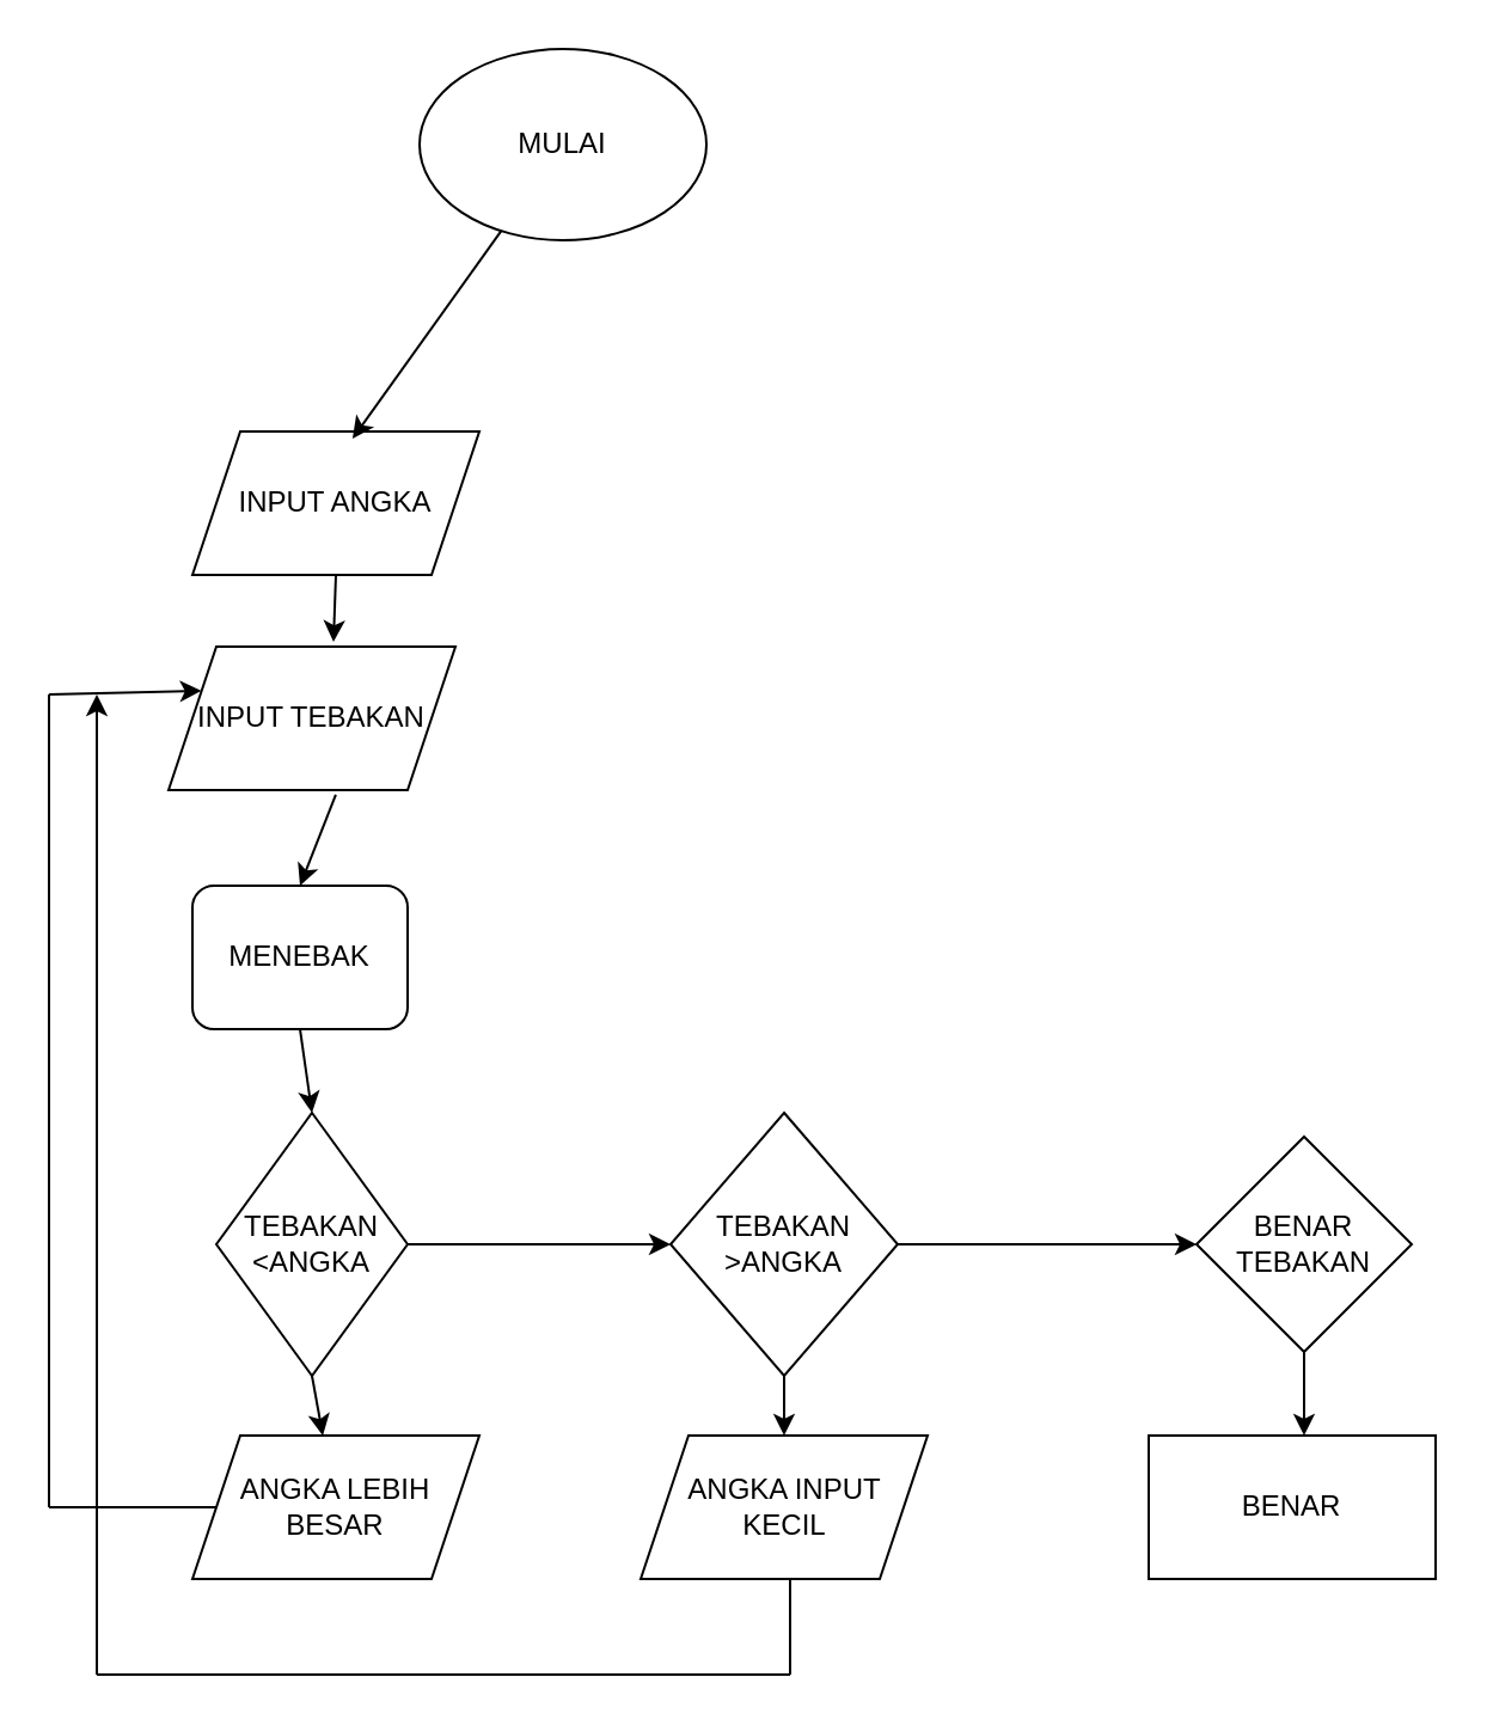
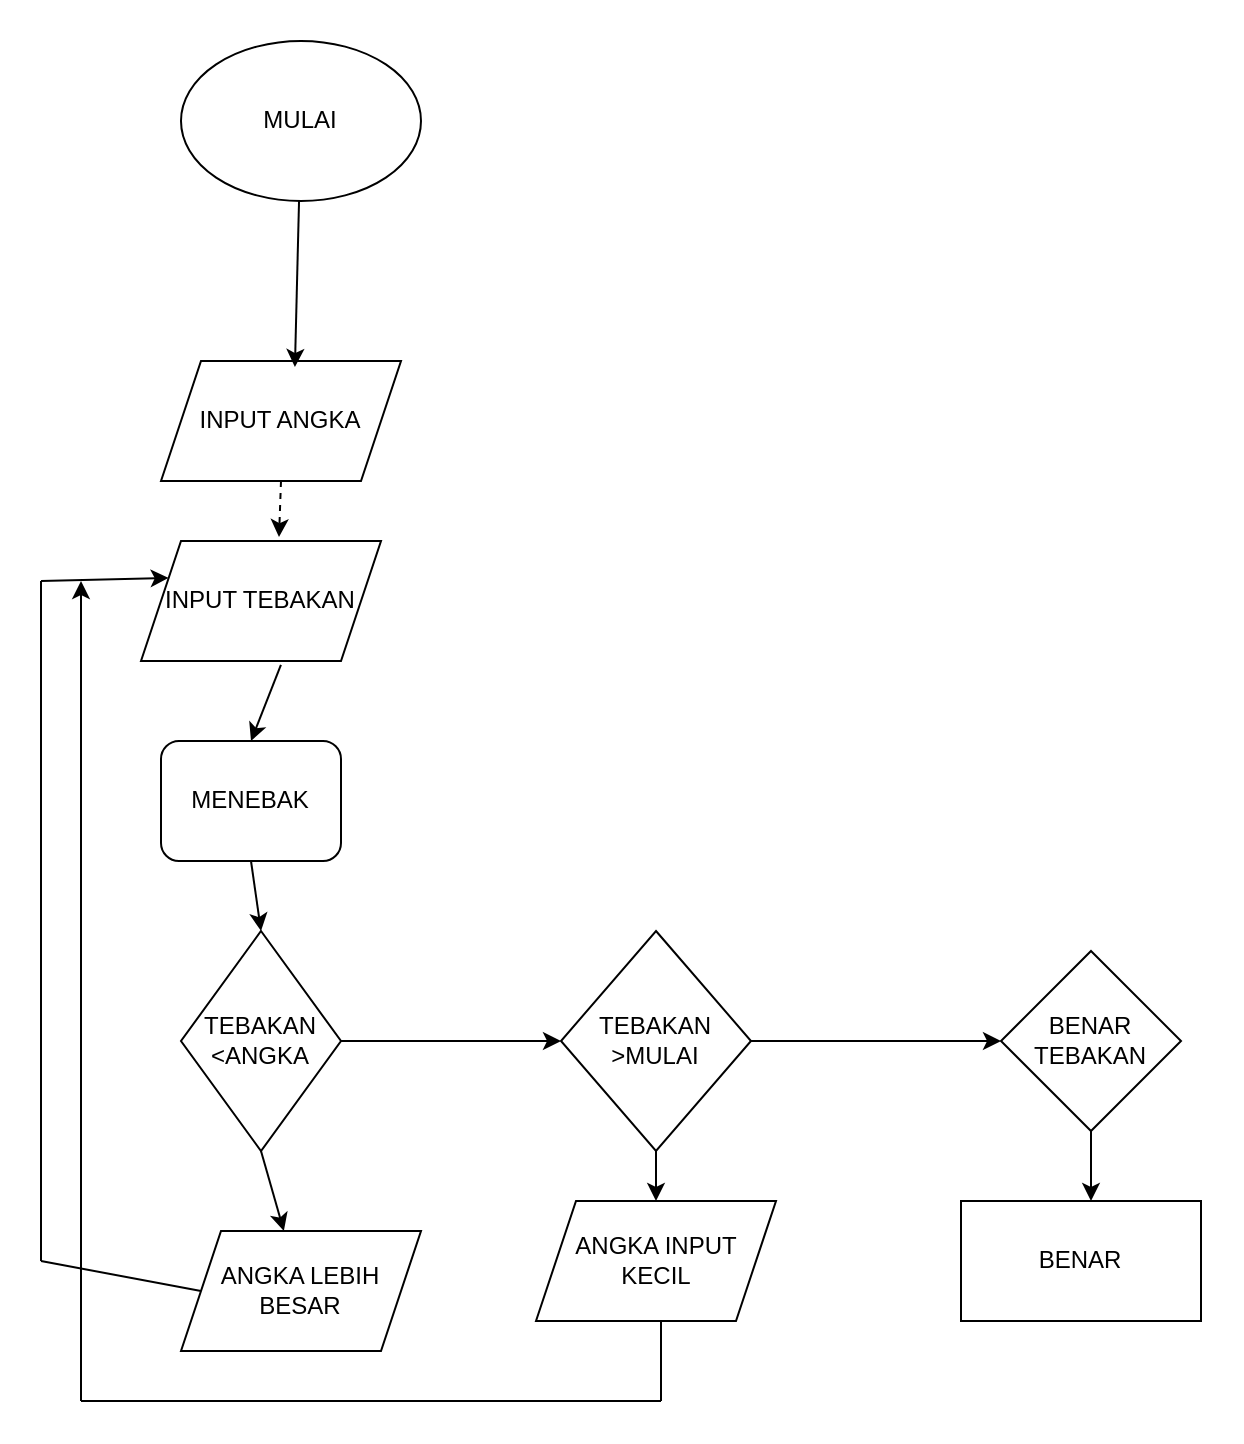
- <mxCell id="2" value="MULAI" style="ellipse;whiteSpace=wrap;html=1;" vertex="1" parent="1"><mxGeometry x="175" y="20" width="120" height="80" as="geometry" /></mxCell>
+ <mxCell id="2" value="MULAI" style="ellipse;whiteSpace=wrap;html=1;" vertex="1" parent="1"><mxGeometry x="90" y="20" width="120" height="80" as="geometry" /></mxCell>
- <mxCell id="11" value="" style="endArrow=classic;html=1;rounded=0;entryX=0.575;entryY=-0.033;entryDx=0;entryDy=0;entryPerimeter=0;exitX=0.5;exitY=1;exitDx=0;exitDy=0;" edge="1" parent="1" source="3" target="9"><mxGeometry width="50" height="50" relative="1" as="geometry"><mxPoint x="80" y="270" as="sourcePoint" /><mxPoint x="130" y="220" as="targetPoint" /></mxGeometry></mxCell>
+ <mxCell id="11" value="" style="endArrow=classic;html=1;rounded=0;entryX=0.575;entryY=-0.033;entryDx=0;entryDy=0;entryPerimeter=0;exitX=0.5;exitY=1;exitDx=0;exitDy=0;dashed=1;" edge="1" parent="1" source="3" target="9"><mxGeometry width="50" height="50" relative="1" as="geometry"><mxPoint x="80" y="270" as="sourcePoint" /><mxPoint x="130" y="220" as="targetPoint" /></mxGeometry></mxCell>
- <mxCell id="8" value="&lt;div&gt;TEBAKAN&lt;/div&gt;&lt;div&gt;&amp;gt;ANGKA&lt;br&gt;&lt;/div&gt;" style="rhombus;whiteSpace=wrap;html=1;" vertex="1" parent="1"><mxGeometry x="280" y="465" width="95" height="110" as="geometry" /></mxCell>
+ <mxCell id="8" value="&lt;div&gt;TEBAKAN&lt;/div&gt;&lt;div&gt;&amp;gt;MULAI&lt;br&gt;&lt;/div&gt;" style="rhombus;whiteSpace=wrap;html=1;" vertex="1" parent="1"><mxGeometry x="280" y="465" width="95" height="110" as="geometry" /></mxCell>
- <mxCell id="15" value="&lt;div&gt;ANGKA LEBIH&lt;/div&gt;&lt;div&gt;BESAR&lt;br&gt;&lt;/div&gt;" style="shape=parallelogram;perimeter=parallelogramPerimeter;whiteSpace=wrap;html=1;fixedSize=1;" vertex="1" parent="1"><mxGeometry x="80" y="600" width="120" height="60" as="geometry" /></mxCell>
+ <mxCell id="15" value="&lt;div&gt;ANGKA LEBIH&lt;/div&gt;&lt;div&gt;BESAR&lt;br&gt;&lt;/div&gt;" style="shape=parallelogram;perimeter=parallelogramPerimeter;whiteSpace=wrap;html=1;fixedSize=1;" vertex="1" parent="1"><mxGeometry x="90" y="615" width="120" height="60" as="geometry" /></mxCell>
